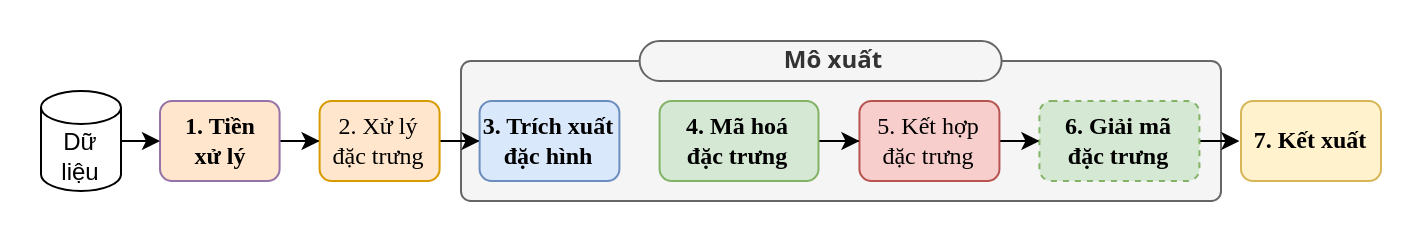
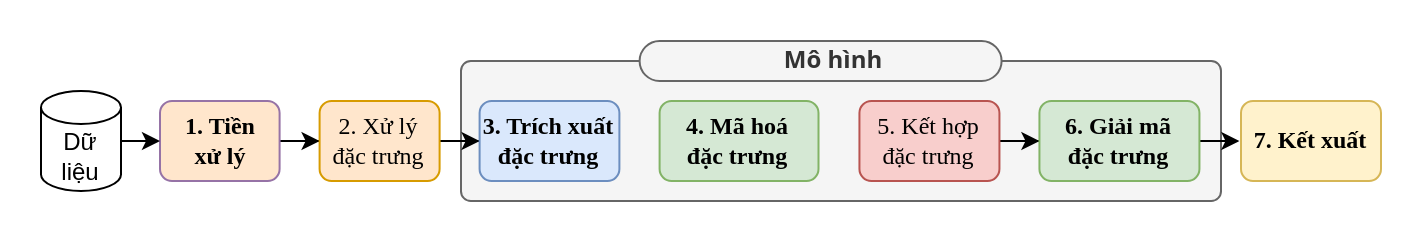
- <mxCell id="14" value="Mô xuất" style="rounded=1;whiteSpace=wrap;html=1;fillColor=#f5f5f5;strokeColor=#666666;fontFamily=Segoe UI;fontStyle=1;align=center;spacingLeft=14;fontColor=#333333;arcSize=50;" parent="1" vertex="1"><mxGeometry x="319.3" y="20" width="181" height="20" as="geometry" /></mxCell>
+ <mxCell id="14" value="Mô hình" style="rounded=1;whiteSpace=wrap;html=1;fillColor=#f5f5f5;strokeColor=#666666;fontFamily=Segoe UI;fontStyle=1;align=center;spacingLeft=14;fontColor=#333333;arcSize=50;" parent="1" vertex="1"><mxGeometry x="319.3" y="20" width="181" height="20" as="geometry" /></mxCell>
- <mxCell id="7" value="&lt;b&gt;3. Trích xuất&lt;/b&gt;&lt;div&gt;&lt;b&gt;đặc hình&lt;/b&gt;&lt;/div&gt;" style="rounded=1;whiteSpace=wrap;html=1;fillColor=#dae8fc;strokeColor=#6c8ebf;fontFamily=SVN-Segoe UI;" parent="1" vertex="1"><mxGeometry x="239.3" y="50" width="69.9" height="40" as="geometry" /></mxCell>
+ <mxCell id="7" value="&lt;b&gt;3. Trích xuất&lt;/b&gt;&lt;div&gt;&lt;b&gt;đặc trưng&lt;/b&gt;&lt;/div&gt;" style="rounded=1;whiteSpace=wrap;html=1;fillColor=#dae8fc;strokeColor=#6c8ebf;fontFamily=SVN-Segoe UI;" parent="1" vertex="1"><mxGeometry x="239.3" y="50" width="69.9" height="40" as="geometry" /></mxCell>
- <mxCell id="10" style="edgeStyle=orthogonalEdgeStyle;rounded=0;orthogonalLoop=1;jettySize=auto;html=1;entryX=0;entryY=0.5;entryDx=0;entryDy=0;" parent="1" source="11" target="9" edge="1"><mxGeometry relative="1" as="geometry" /></mxCell>
- <mxCell id="13" value="&lt;b&gt;6. Giải mã&lt;/b&gt;&lt;div&gt;&lt;b&gt;đặc trưng&lt;/b&gt;&lt;/div&gt;" style="rounded=1;whiteSpace=wrap;html=1;fillColor=#d5e8d4;strokeColor=#82b366;fontFamily=SVN-Segoe UI;dashed=1;" parent="1" vertex="1"><mxGeometry x="519.22" y="50" width="80" height="40" as="geometry" /></mxCell>
+ <mxCell id="13" value="&lt;b&gt;6. Giải mã&lt;/b&gt;&lt;div&gt;&lt;b&gt;đặc trưng&lt;/b&gt;&lt;/div&gt;" style="rounded=1;whiteSpace=wrap;html=1;fillColor=#d5e8d4;strokeColor=#82b366;fontFamily=SVN-Segoe UI;" parent="1" vertex="1"><mxGeometry x="519.22" y="50" width="80" height="40" as="geometry" /></mxCell>
